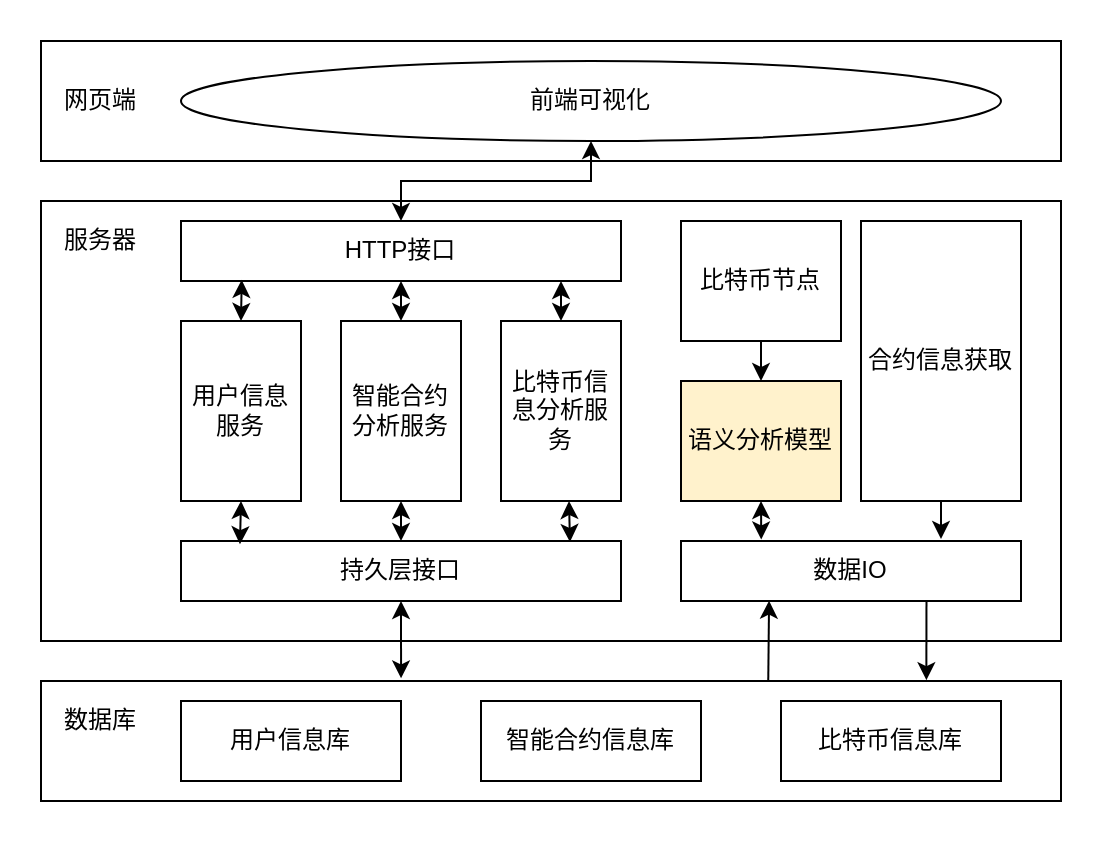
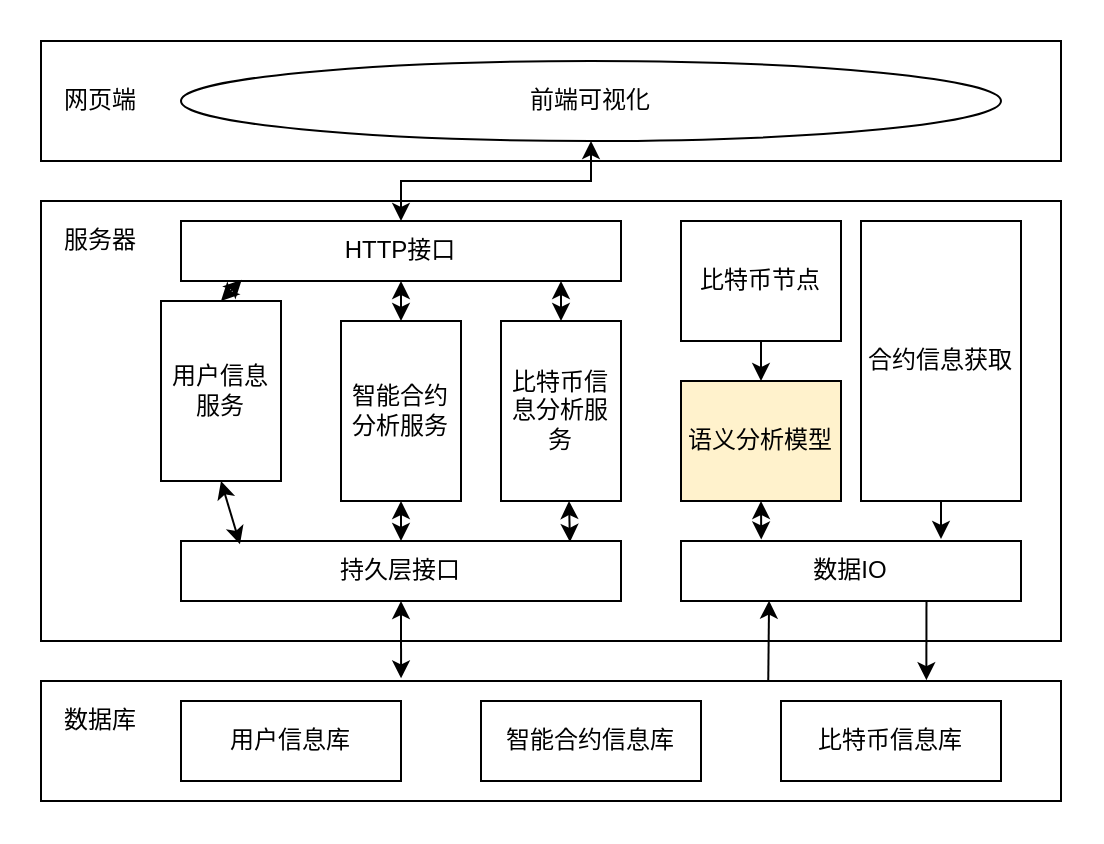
- <mxCell id="16" value="用户信息服务" style="rounded=0;whiteSpace=wrap;html=1;" parent="1" vertex="1"><mxGeometry x="90" y="160" width="60" height="90" as="geometry" /></mxCell>
+ <mxCell id="16" value="用户信息服务" style="rounded=0;whiteSpace=wrap;html=1;" parent="1" vertex="1"><mxGeometry x="80" y="150" width="60" height="90" as="geometry" /></mxCell>
